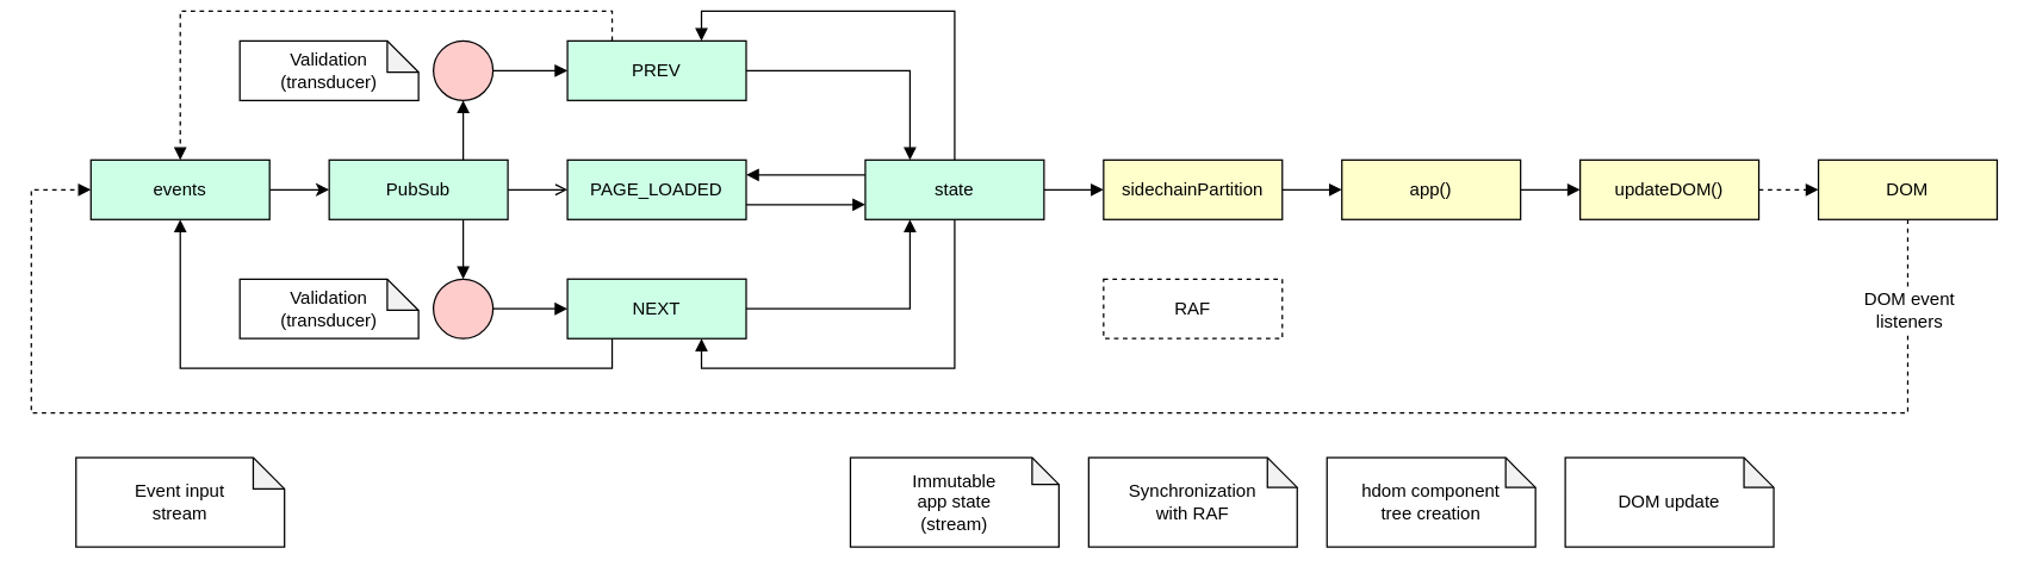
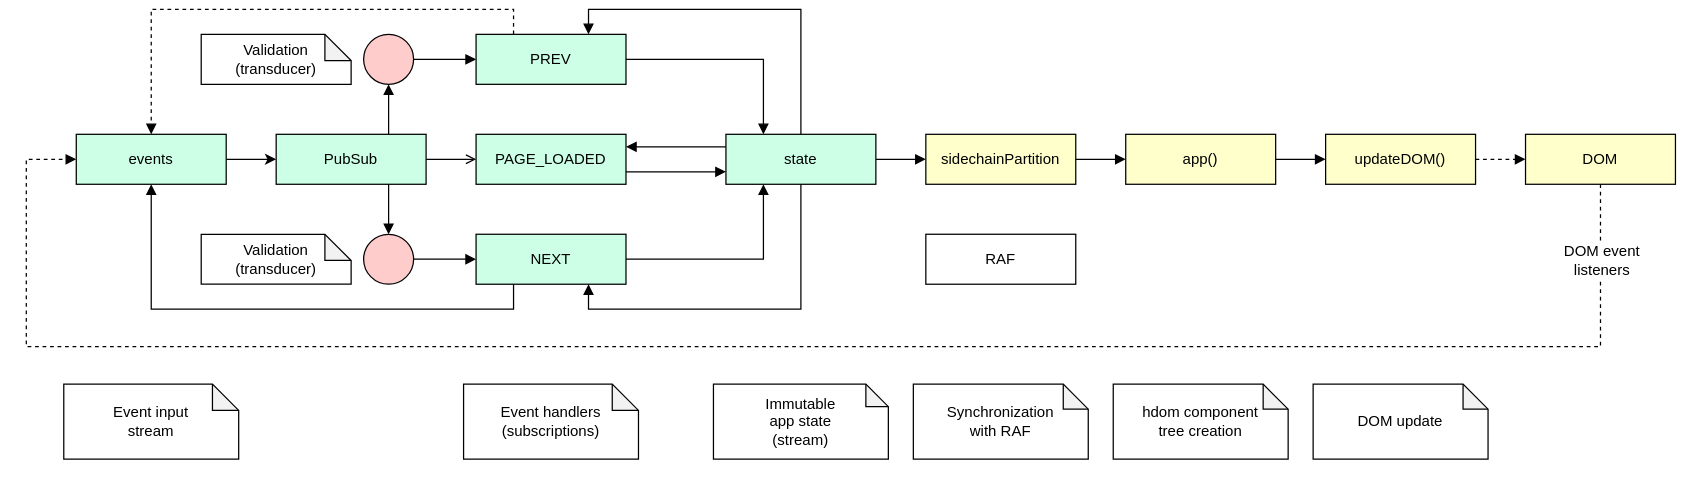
- <mxCell id="9" value="RAF" style="rounded=0;whiteSpace=wrap;html=1;dashed=1;" vertex="1" parent="1"><mxGeometry x="740" y="180" width="120" height="40" as="geometry" /></mxCell>
+ <mxCell id="9" value="RAF" style="rounded=0;whiteSpace=wrap;html=1;" vertex="1" parent="1"><mxGeometry x="740" y="180" width="120" height="40" as="geometry" /></mxCell>
+ <mxCell id="31" value="Event handlers&lt;br&gt;(subscriptions)" style="shape=note;whiteSpace=wrap;html=1;backgroundOutline=1;darkOpacity=0.05;fillColor=#FFFFFF;size=21;" vertex="1" parent="1"><mxGeometry x="370" y="300" width="140" height="60" as="geometry" /></mxCell>
